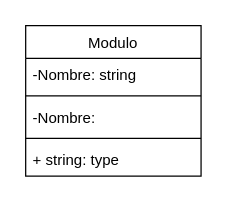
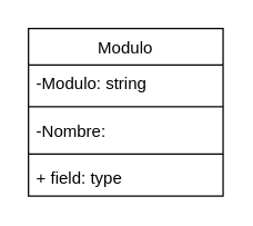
- <mxCell id="3" value="-Nombre: string" style="text;strokeColor=none;fillColor=none;align=left;verticalAlign=top;spacingLeft=4;spacingRight=4;overflow=hidden;rotatable=0;points=[[0,0.5],[1,0.5]];portConstraint=eastwest;" vertex="1" parent="2"><mxGeometry y="26" width="140" height="26" as="geometry" /></mxCell>
+ <mxCell id="3" value="-Modulo: string" style="text;strokeColor=none;fillColor=none;align=left;verticalAlign=top;spacingLeft=4;spacingRight=4;overflow=hidden;rotatable=0;points=[[0,0.5],[1,0.5]];portConstraint=eastwest;" vertex="1" parent="2"><mxGeometry y="26" width="140" height="26" as="geometry" /></mxCell>
- <mxCell id="7" value="+ string: type" style="text;strokeColor=none;fillColor=none;align=left;verticalAlign=top;spacingLeft=4;spacingRight=4;overflow=hidden;rotatable=0;points=[[0,0.5],[1,0.5]];portConstraint=eastwest;" vertex="1" parent="2"><mxGeometry y="94" width="140" height="26" as="geometry" /></mxCell>
+ <mxCell id="7" value="+ field: type" style="text;strokeColor=none;fillColor=none;align=left;verticalAlign=top;spacingLeft=4;spacingRight=4;overflow=hidden;rotatable=0;points=[[0,0.5],[1,0.5]];portConstraint=eastwest;" vertex="1" parent="2"><mxGeometry y="94" width="140" height="26" as="geometry" /></mxCell>
